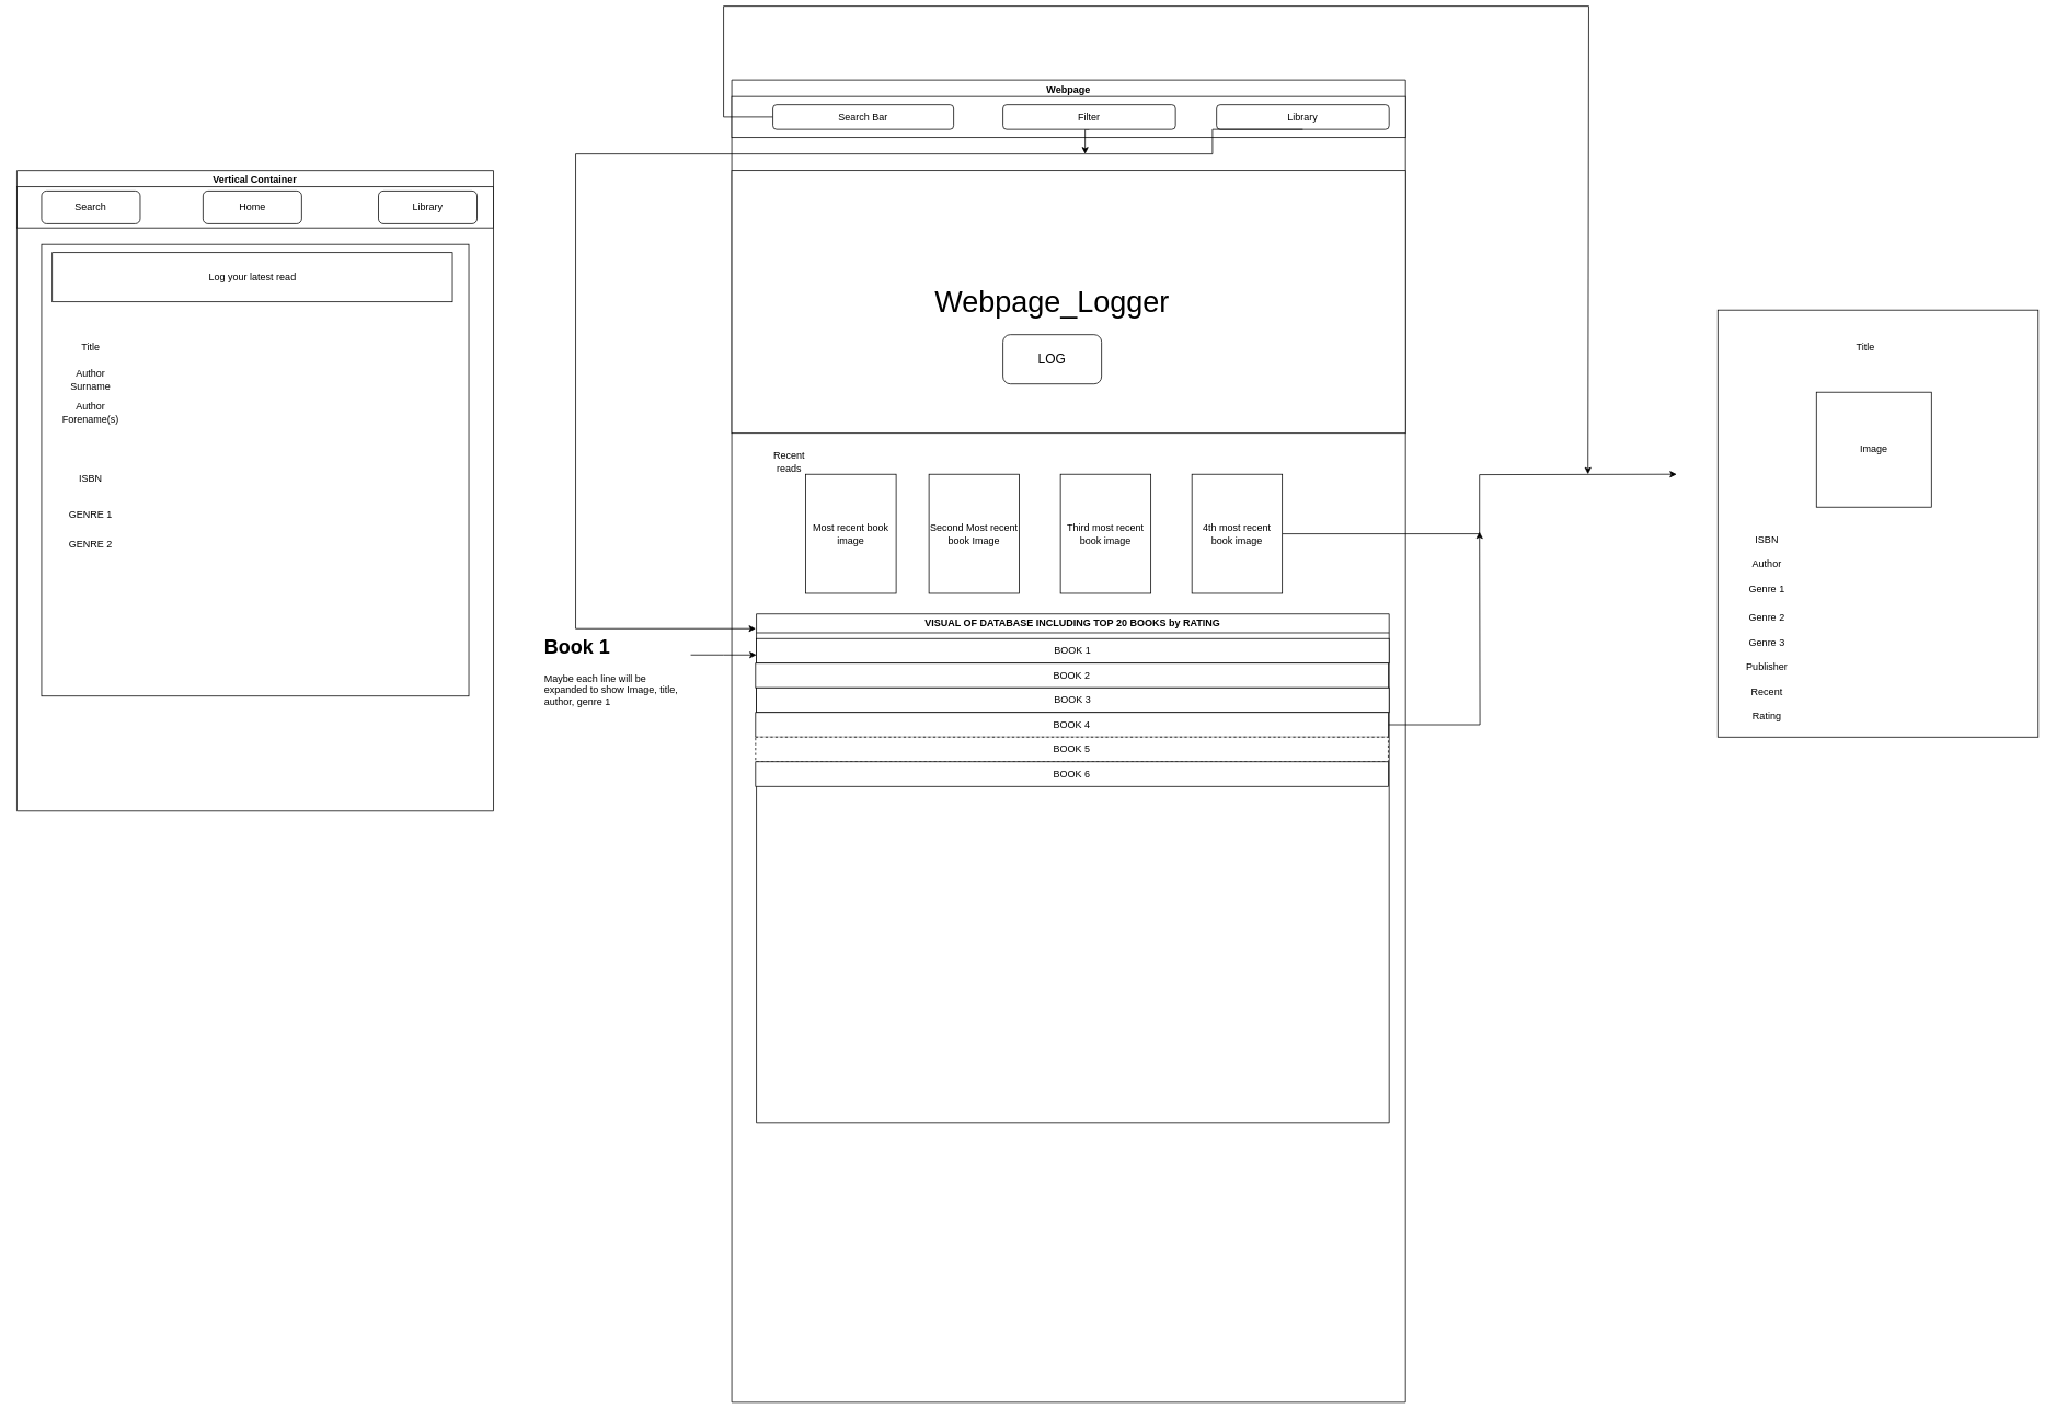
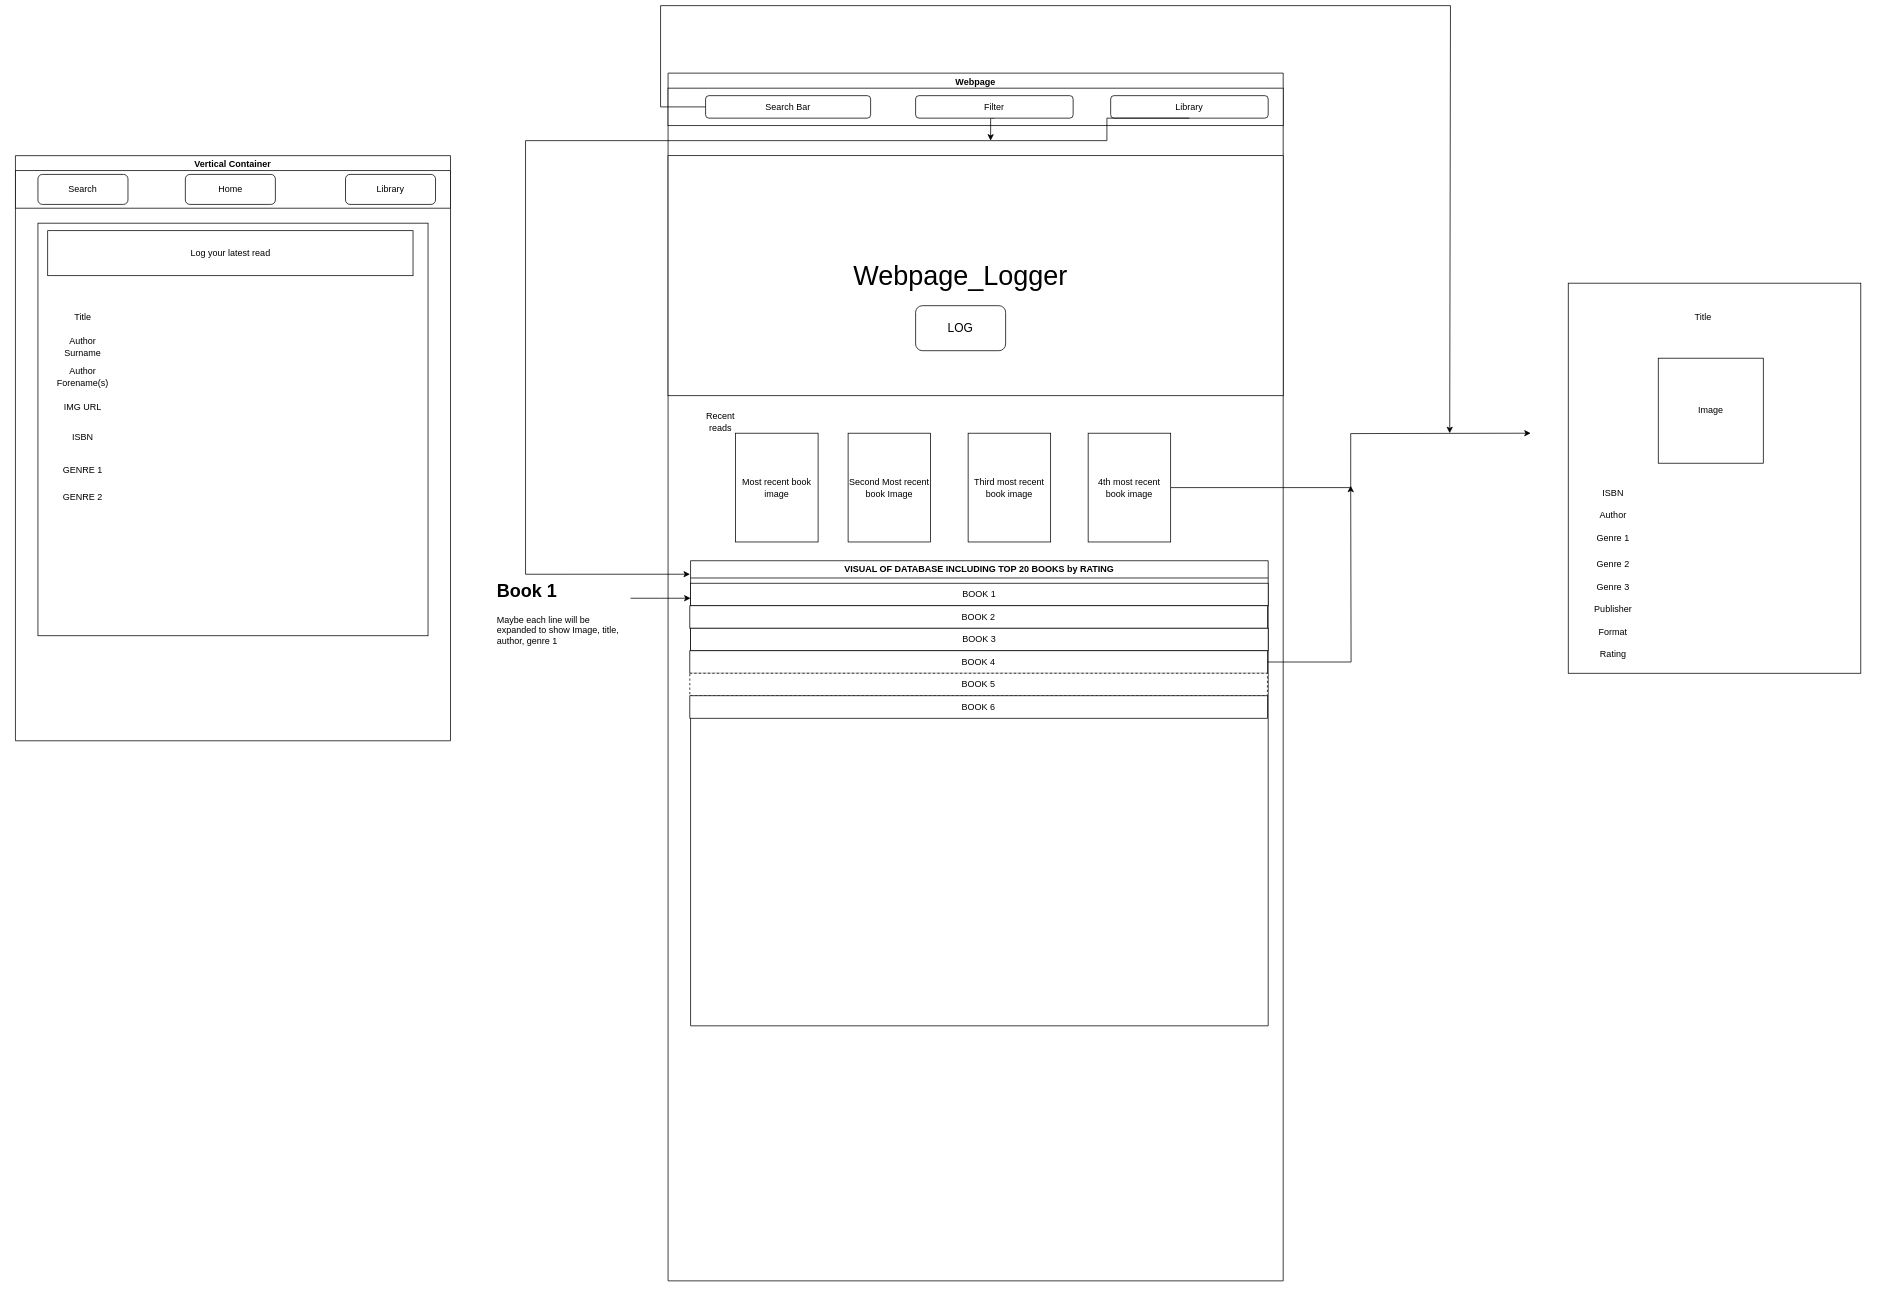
+ <mxCell id="49" value="IMG URL" style="text;html=1;align=center;verticalAlign=middle;whiteSpace=wrap;rounded=0;" vertex="1" parent="38"><mxGeometry x="60" y="320" width="60" height="30" as="geometry" /></mxCell>
- <mxCell id="37" value="Recent" style="text;html=1;align=center;verticalAlign=middle;whiteSpace=wrap;rounded=0;" vertex="1" parent="1"><mxGeometry x="2120" y="750" width="60" height="30" as="geometry" /></mxCell>
+ <mxCell id="37" value="Format" style="text;html=1;align=center;verticalAlign=middle;whiteSpace=wrap;rounded=0;" vertex="1" parent="1"><mxGeometry x="2120" y="750" width="60" height="30" as="geometry" /></mxCell>
